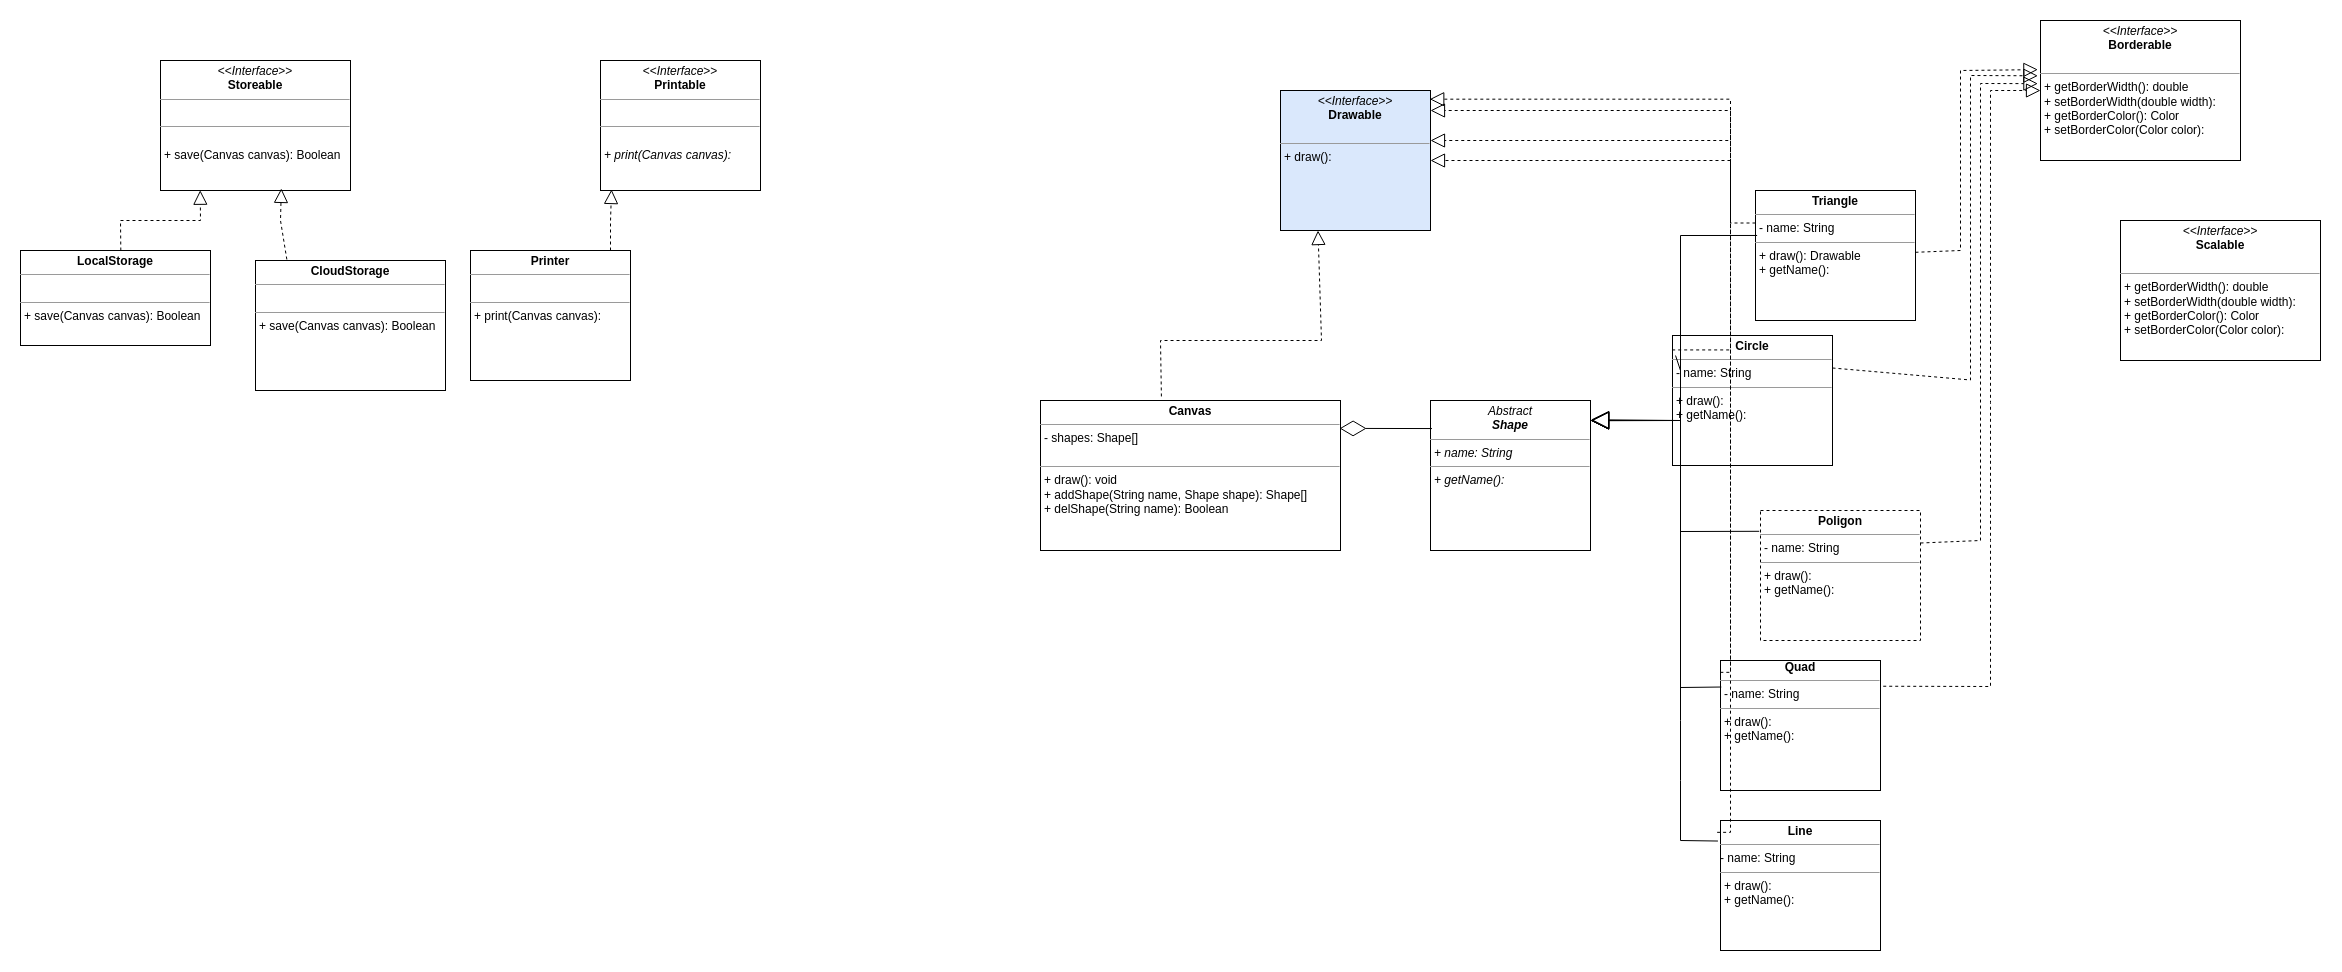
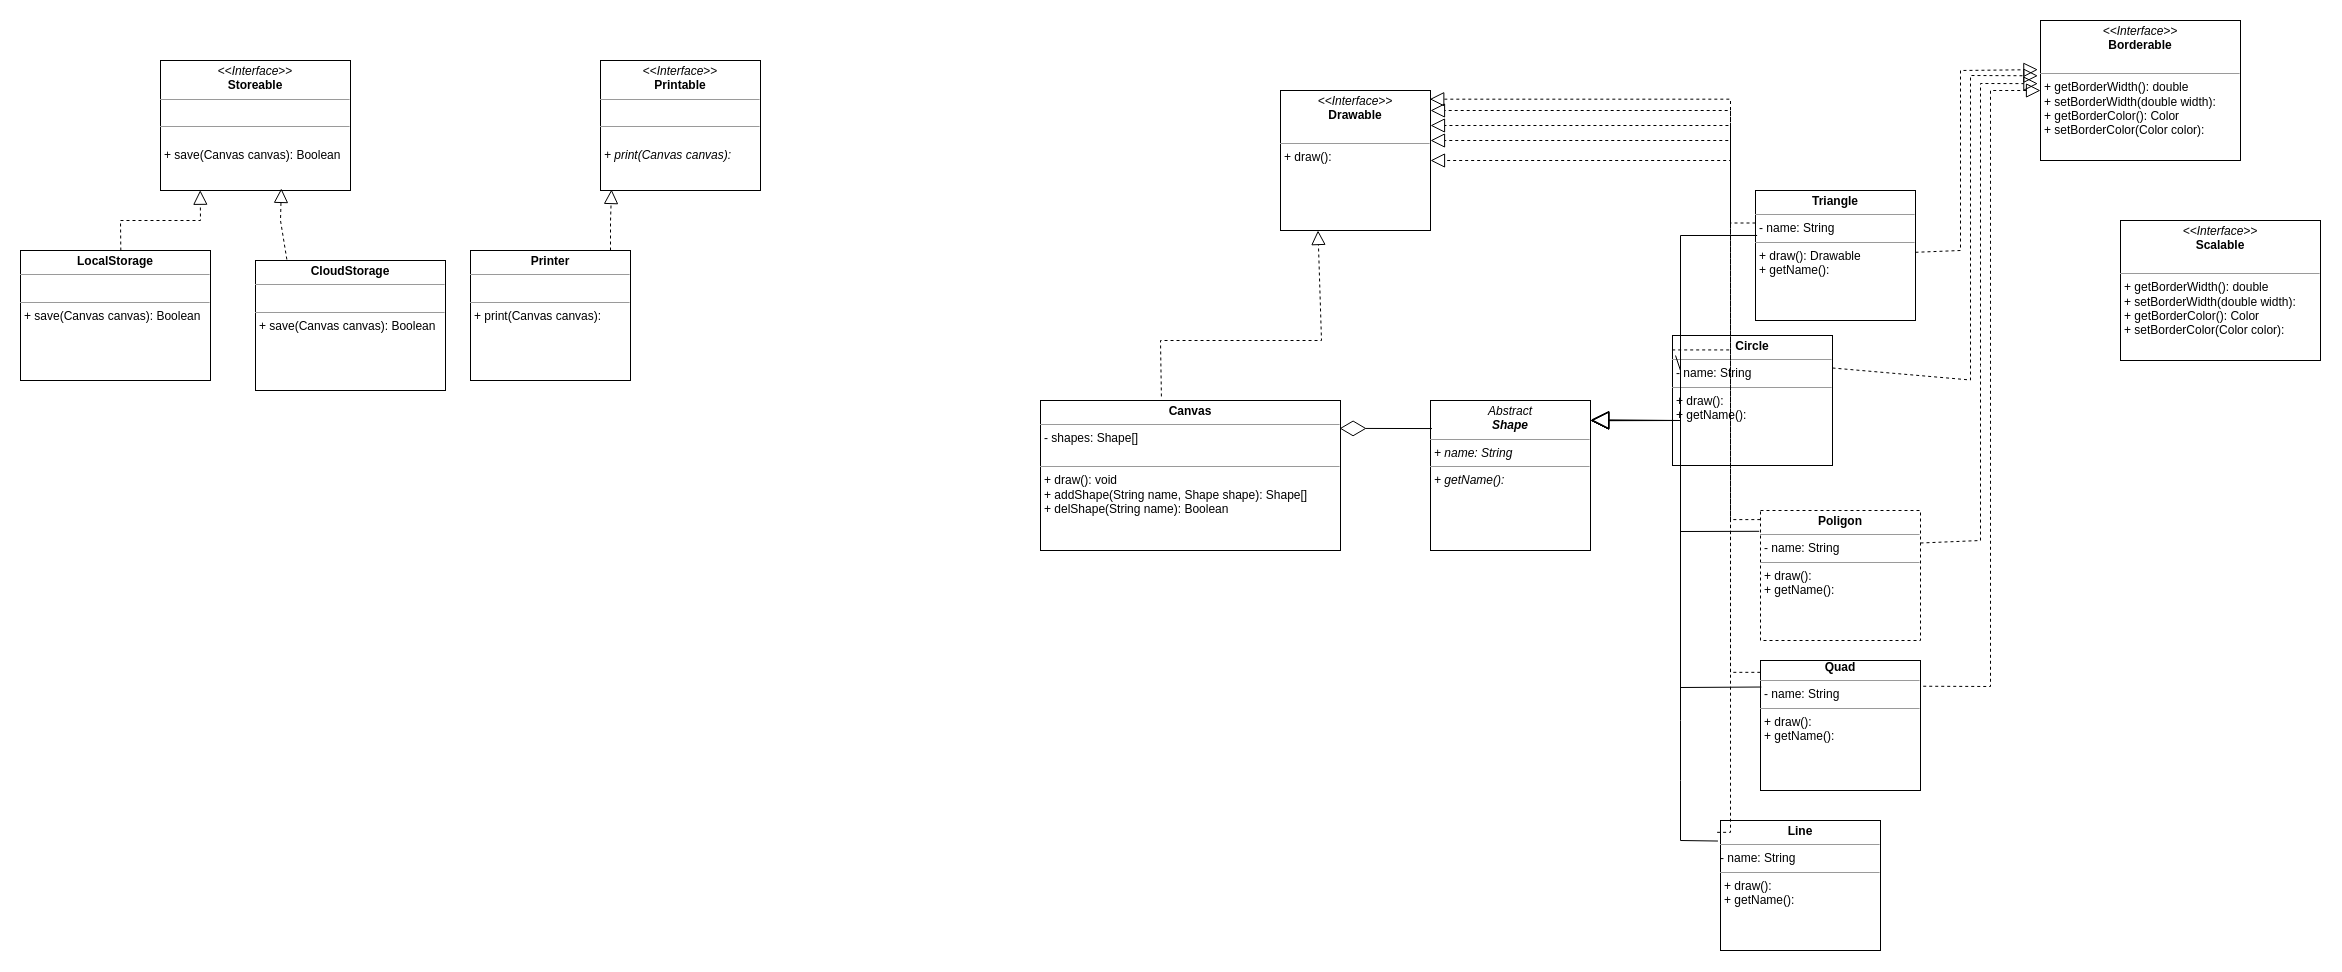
+ <mxCell id="19" value="" style="endArrow=block;dashed=1;endFill=0;endSize=12;html=1;rounded=0;edgeStyle=elbowEdgeStyle;exitX=-0.001;exitY=0.07;exitDx=0;exitDy=0;exitPerimeter=0;entryX=1;entryY=0.25;entryDx=0;entryDy=0;" edge="1" parent="1" source="5" target="3"><mxGeometry width="160" relative="1" as="geometry"><mxPoint x="1747" y="524" as="sourcePoint" /><mxPoint x="1430" y="10" as="targetPoint" /><Array as="points"><mxPoint x="1730" y="330" /></Array></mxGeometry></mxCell>
- <mxCell id="3" value="&lt;p style=&quot;margin:0px;margin-top:4px;text-align:center;&quot;&gt;&lt;i&gt;&amp;lt;&amp;lt;Interface&amp;gt;&amp;gt;&lt;/i&gt;&lt;br&gt;&lt;b style=&quot;&quot;&gt;Drawable&lt;/b&gt;&lt;br&gt;&lt;/p&gt;&lt;p style=&quot;margin:0px;margin-left:4px;&quot;&gt;&lt;br&gt;&lt;/p&gt;&lt;hr size=&quot;1&quot;&gt;&lt;p style=&quot;margin:0px;margin-left:4px;&quot;&gt;+ draw():&lt;br&gt;&lt;br&gt;&lt;/p&gt;" style="verticalAlign=top;align=left;overflow=fill;fontSize=12;fontFamily=Helvetica;html=1;whiteSpace=wrap;fillColor=#dae8fc;" vertex="1" parent="1"><mxGeometry x="1280" y="90" width="150" height="140" as="geometry" /></mxCell>
+ <mxCell id="3" value="&lt;p style=&quot;margin:0px;margin-top:4px;text-align:center;&quot;&gt;&lt;i&gt;&amp;lt;&amp;lt;Interface&amp;gt;&amp;gt;&lt;/i&gt;&lt;br&gt;&lt;b style=&quot;&quot;&gt;Drawable&lt;/b&gt;&lt;br&gt;&lt;/p&gt;&lt;p style=&quot;margin:0px;margin-left:4px;&quot;&gt;&lt;br&gt;&lt;/p&gt;&lt;hr size=&quot;1&quot;&gt;&lt;p style=&quot;margin:0px;margin-left:4px;&quot;&gt;+ draw():&lt;br&gt;&lt;br&gt;&lt;/p&gt;" style="verticalAlign=top;align=left;overflow=fill;fontSize=12;fontFamily=Helvetica;html=1;whiteSpace=wrap;" vertex="1" parent="1"><mxGeometry x="1280" y="90" width="150" height="140" as="geometry" /></mxCell>
- <mxCell id="10" value="&lt;p style=&quot;margin:0px;margin-top:4px;text-align:center;&quot;&gt;&lt;b&gt;LocalStorage&lt;/b&gt;&lt;/p&gt;&lt;hr size=&quot;1&quot;&gt;&lt;p style=&quot;margin:0px;margin-left:4px;&quot;&gt;&lt;br&gt;&lt;/p&gt;&lt;hr size=&quot;1&quot;&gt;&lt;p style=&quot;margin:0px;margin-left:4px;&quot;&gt;+ save(Canvas canvas): Boolean&lt;br&gt;&lt;/p&gt;" style="verticalAlign=top;align=left;overflow=fill;fontSize=12;fontFamily=Helvetica;html=1;whiteSpace=wrap;glass=0;rounded=0;shadow=0;" vertex="1" parent="1"><mxGeometry x="20" y="250" width="190" height="95" as="geometry" /></mxCell>
+ <mxCell id="10" value="&lt;p style=&quot;margin:0px;margin-top:4px;text-align:center;&quot;&gt;&lt;b&gt;LocalStorage&lt;/b&gt;&lt;/p&gt;&lt;hr size=&quot;1&quot;&gt;&lt;p style=&quot;margin:0px;margin-left:4px;&quot;&gt;&lt;br&gt;&lt;/p&gt;&lt;hr size=&quot;1&quot;&gt;&lt;p style=&quot;margin:0px;margin-left:4px;&quot;&gt;+ save(Canvas canvas): Boolean&lt;br&gt;&lt;/p&gt;" style="verticalAlign=top;align=left;overflow=fill;fontSize=12;fontFamily=Helvetica;html=1;whiteSpace=wrap;glass=0;rounded=0;shadow=0;" vertex="1" parent="1"><mxGeometry x="20" y="250" width="190" height="130" as="geometry" /></mxCell>
- <mxCell id="6" value="&lt;div style=&quot;text-align: center;&quot;&gt;&lt;span style=&quot;background-color: initial;&quot;&gt;&lt;b&gt;Quad&lt;/b&gt;&lt;/span&gt;&lt;/div&gt;&lt;hr size=&quot;1&quot;&gt;&lt;p style=&quot;margin:0px;margin-left:4px;&quot;&gt;- name: String&lt;br&gt;&lt;/p&gt;&lt;hr size=&quot;1&quot;&gt;&lt;p style=&quot;margin:0px;margin-left:4px;&quot;&gt;+ draw():&amp;nbsp;&lt;br style=&quot;border-color: var(--border-color);&quot;&gt;+ getName():&amp;nbsp;&lt;br&gt;&lt;/p&gt;" style="verticalAlign=top;align=left;overflow=fill;fontSize=12;fontFamily=Helvetica;html=1;whiteSpace=wrap;glass=0;rounded=0;shadow=0;" vertex="1" parent="1"><mxGeometry x="1720" y="660" width="160" height="130" as="geometry" /></mxCell>
+ <mxCell id="6" value="&lt;div style=&quot;text-align: center;&quot;&gt;&lt;span style=&quot;background-color: initial;&quot;&gt;&lt;b&gt;Quad&lt;/b&gt;&lt;/span&gt;&lt;/div&gt;&lt;hr size=&quot;1&quot;&gt;&lt;p style=&quot;margin:0px;margin-left:4px;&quot;&gt;- name: String&lt;br&gt;&lt;/p&gt;&lt;hr size=&quot;1&quot;&gt;&lt;p style=&quot;margin:0px;margin-left:4px;&quot;&gt;+ draw():&amp;nbsp;&lt;br style=&quot;border-color: var(--border-color);&quot;&gt;+ getName():&amp;nbsp;&lt;br&gt;&lt;/p&gt;" style="verticalAlign=top;align=left;overflow=fill;fontSize=12;fontFamily=Helvetica;html=1;whiteSpace=wrap;glass=0;rounded=0;shadow=0;" vertex="1" parent="1"><mxGeometry x="1760" y="660" width="160" height="130" as="geometry" /></mxCell>
